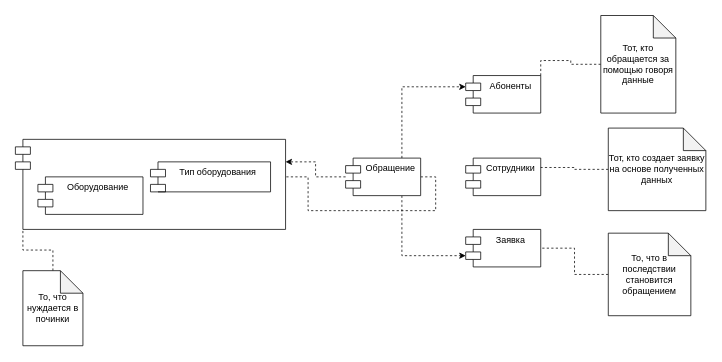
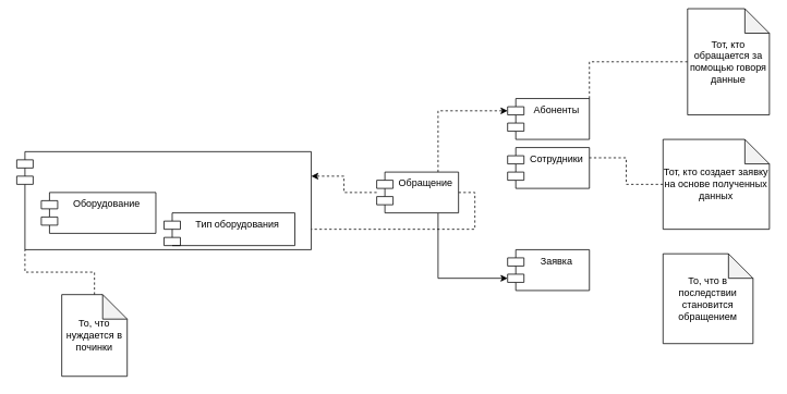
- <mxCell id="17" value="Тот, кто обращается за помощью говоря данные" style="shape=note;whiteSpace=wrap;html=1;backgroundOutline=1;darkOpacity=0.05;" vertex="1" parent="1"><mxGeometry x="800" y="20" width="100" height="130" as="geometry" /></mxCell>
+ <mxCell id="17" value="Тот, кто обращается за помощью говоря данные" style="shape=note;whiteSpace=wrap;html=1;backgroundOutline=1;darkOpacity=0.05;" vertex="1" parent="1"><mxGeometry x="840" y="10" width="100" height="130" as="geometry" /></mxCell>
- <mxCell id="9" value="Абоненты" style="shape=module;align=left;spacingLeft=20;align=center;verticalAlign=top;" vertex="1" parent="1"><mxGeometry x="620" y="100" width="100" height="50" as="geometry" /></mxCell>
+ <mxCell id="9" value="Абоненты" style="shape=module;align=left;spacingLeft=20;align=center;verticalAlign=top;" vertex="1" parent="1"><mxGeometry x="620" y="120" width="100" height="50" as="geometry" /></mxCell>
- <mxCell id="13" value="Тип оборудования" style="shape=module;align=left;spacingLeft=20;align=center;verticalAlign=top;" vertex="1" parent="10"><mxGeometry x="180" y="30" width="160" height="40" as="geometry" /></mxCell>
+ <mxCell id="13" value="Тип оборудования" style="shape=module;align=left;spacingLeft=20;align=center;verticalAlign=top;" vertex="1" parent="10"><mxGeometry x="180" y="75" width="160" height="40" as="geometry" /></mxCell>
- <mxCell id="8" value="Сотрудники" style="shape=module;align=left;spacingLeft=20;align=center;verticalAlign=top;" vertex="1" parent="1"><mxGeometry x="620" y="210" width="100" height="50" as="geometry" /></mxCell>
+ <mxCell id="8" value="Сотрудники" style="shape=module;align=left;spacingLeft=20;align=center;verticalAlign=top;" vertex="1" parent="1"><mxGeometry x="620" y="180" width="100" height="50" as="geometry" /></mxCell>
- <mxCell id="5" style="edgeStyle=orthogonalEdgeStyle;rounded=0;orthogonalLoop=1;jettySize=auto;html=1;exitX=0.75;exitY=1;exitDx=0;exitDy=0;entryX=0;entryY=0;entryDx=0;entryDy=35;entryPerimeter=0;dashed=1;" edge="1" parent="1" source="6" target="7"><mxGeometry relative="1" as="geometry" /></mxCell>
+ <mxCell id="5" style="edgeStyle=orthogonalEdgeStyle;rounded=0;orthogonalLoop=1;jettySize=auto;html=1;exitX=0.75;exitY=1;exitDx=0;exitDy=0;entryX=0;entryY=0;entryDx=0;entryDy=35;entryPerimeter=0;dashed=0;" edge="1" parent="1" source="6" target="7"><mxGeometry relative="1" as="geometry" /></mxCell>
- <mxCell id="18" style="edgeStyle=orthogonalEdgeStyle;rounded=0;orthogonalLoop=1;jettySize=auto;html=1;exitX=0;exitY=0.5;exitDx=0;exitDy=0;exitPerimeter=0;dashed=1;endArrow=none;endFill=0;" edge="1" parent="1" source="19" target="7"><mxGeometry relative="1" as="geometry" /></mxCell>
- <mxCell id="21" value="То, что нуждается в починки" style="shape=note;whiteSpace=wrap;html=1;backgroundOutline=1;darkOpacity=0.05;" vertex="1" parent="1"><mxGeometry x="30" y="360" width="80" height="100" as="geometry" /></mxCell>
+ <mxCell id="21" value="То, что нуждается в починки" style="shape=note;whiteSpace=wrap;html=1;backgroundOutline=1;darkOpacity=0.05;" vertex="1" parent="1"><mxGeometry x="75" y="360" width="80" height="100" as="geometry" /></mxCell>
